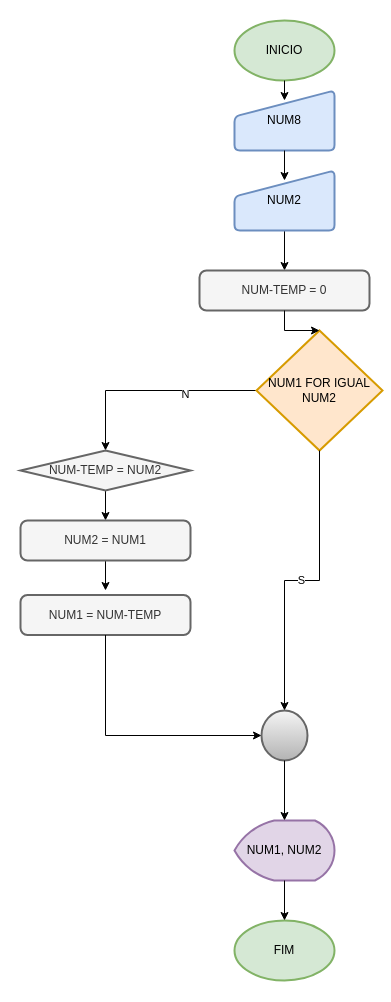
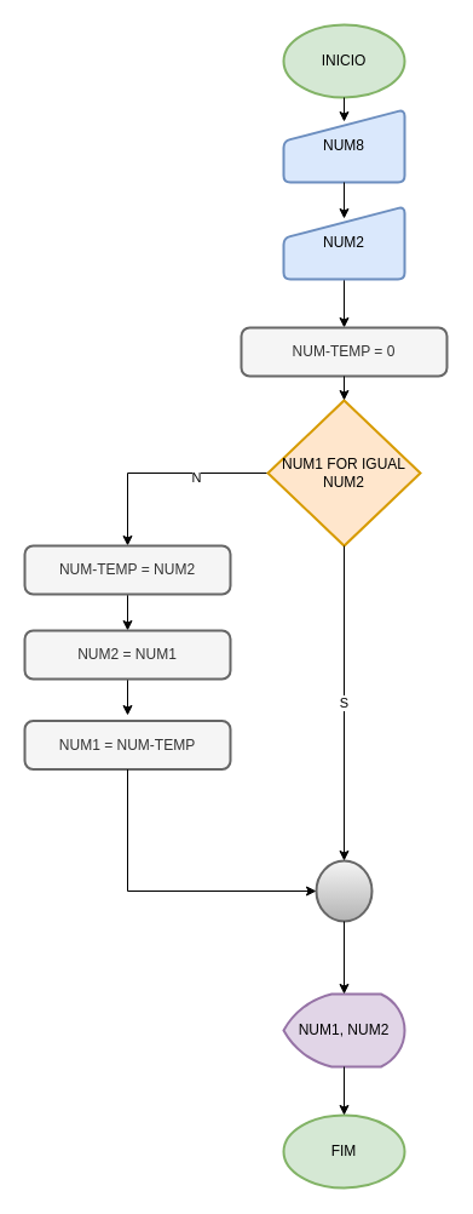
- <mxCell id="12" value="NUM1 FOR IGUAL NUM2" style="strokeWidth=2;html=1;shape=mxgraph.flowchart.decision;whiteSpace=wrap;fillColor=#ffe6cc;strokeColor=#d79b00;" vertex="1" parent="1"><mxGeometry x="256" y="330" width="126" height="120" as="geometry" /></mxCell>
+ <mxCell id="12" value="NUM1 FOR IGUAL NUM2" style="strokeWidth=2;html=1;shape=mxgraph.flowchart.decision;whiteSpace=wrap;fillColor=#ffe6cc;strokeColor=#d79b00;" vertex="1" parent="1"><mxGeometry x="221" y="330" width="126" height="120" as="geometry" /></mxCell>
- <mxCell id="15" value="NUM-TEMP = NUM2" style="rhombus;whiteSpace=wrap;html=1;absoluteArcSize=1;arcSize=14;strokeWidth=2;fillColor=#f5f5f5;fontColor=#333333;strokeColor=#666666;" vertex="1" parent="1"><mxGeometry x="20" y="450" width="170" height="40" as="geometry" /></mxCell>
+ <mxCell id="15" value="NUM-TEMP = NUM2" style="rounded=1;whiteSpace=wrap;html=1;absoluteArcSize=1;arcSize=14;strokeWidth=2;fillColor=#f5f5f5;fontColor=#333333;strokeColor=#666666;" vertex="1" parent="1"><mxGeometry x="20" y="450" width="170" height="40" as="geometry" /></mxCell>
